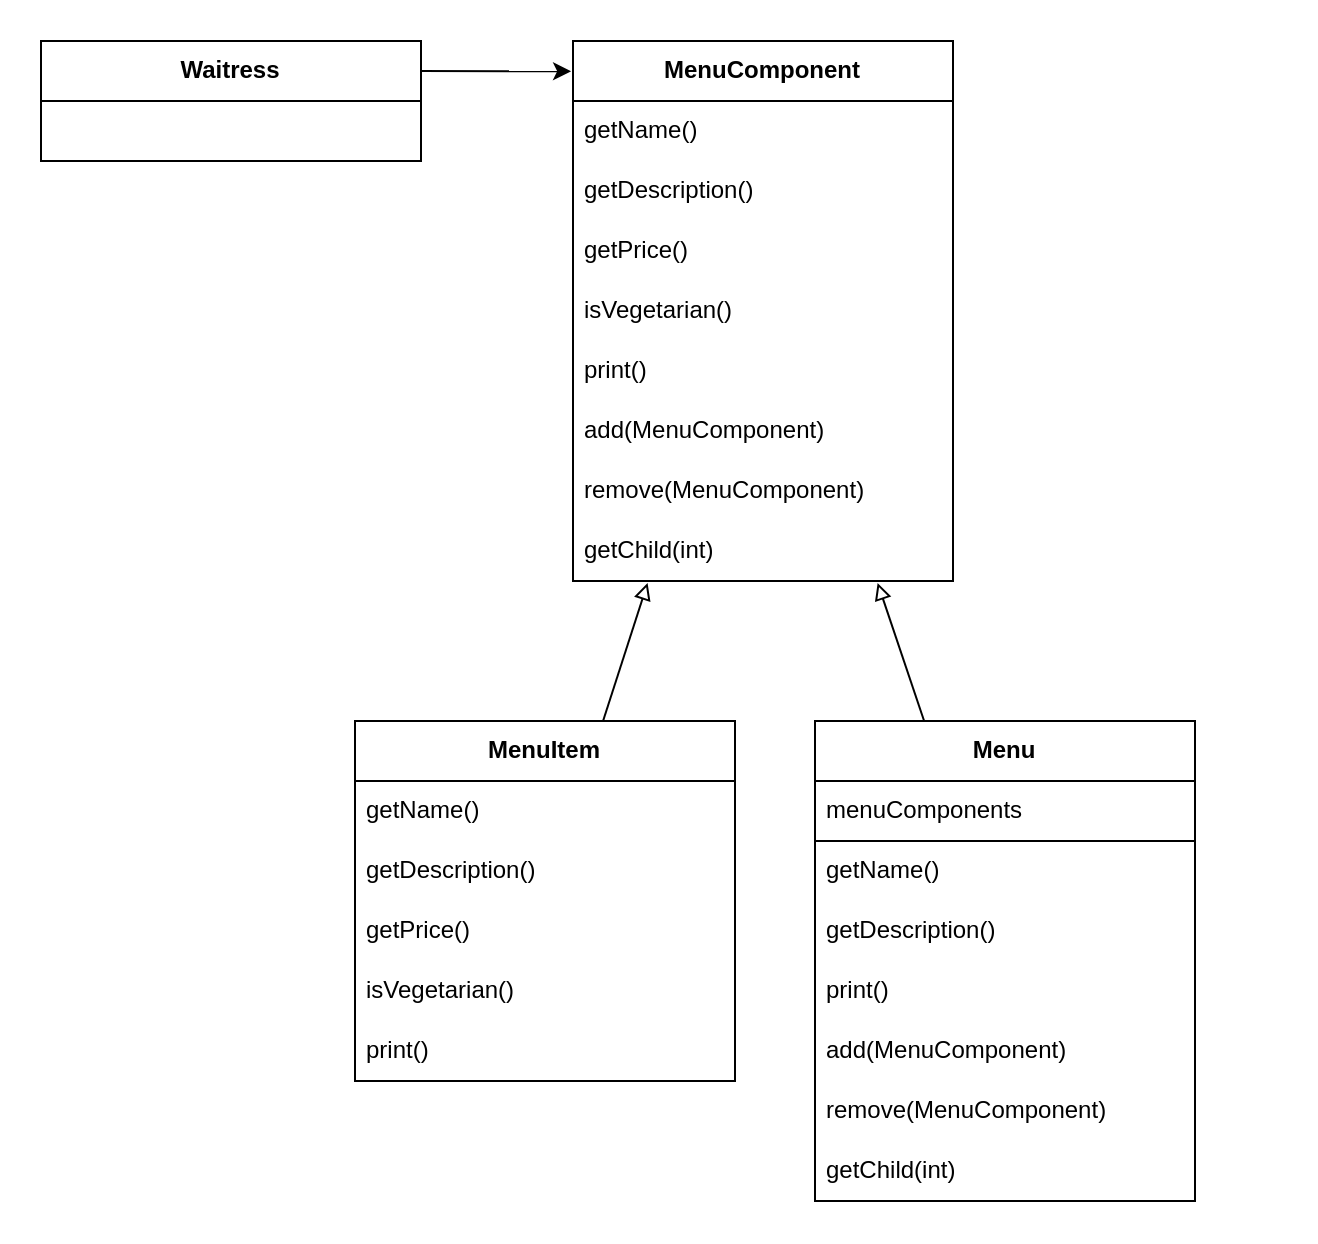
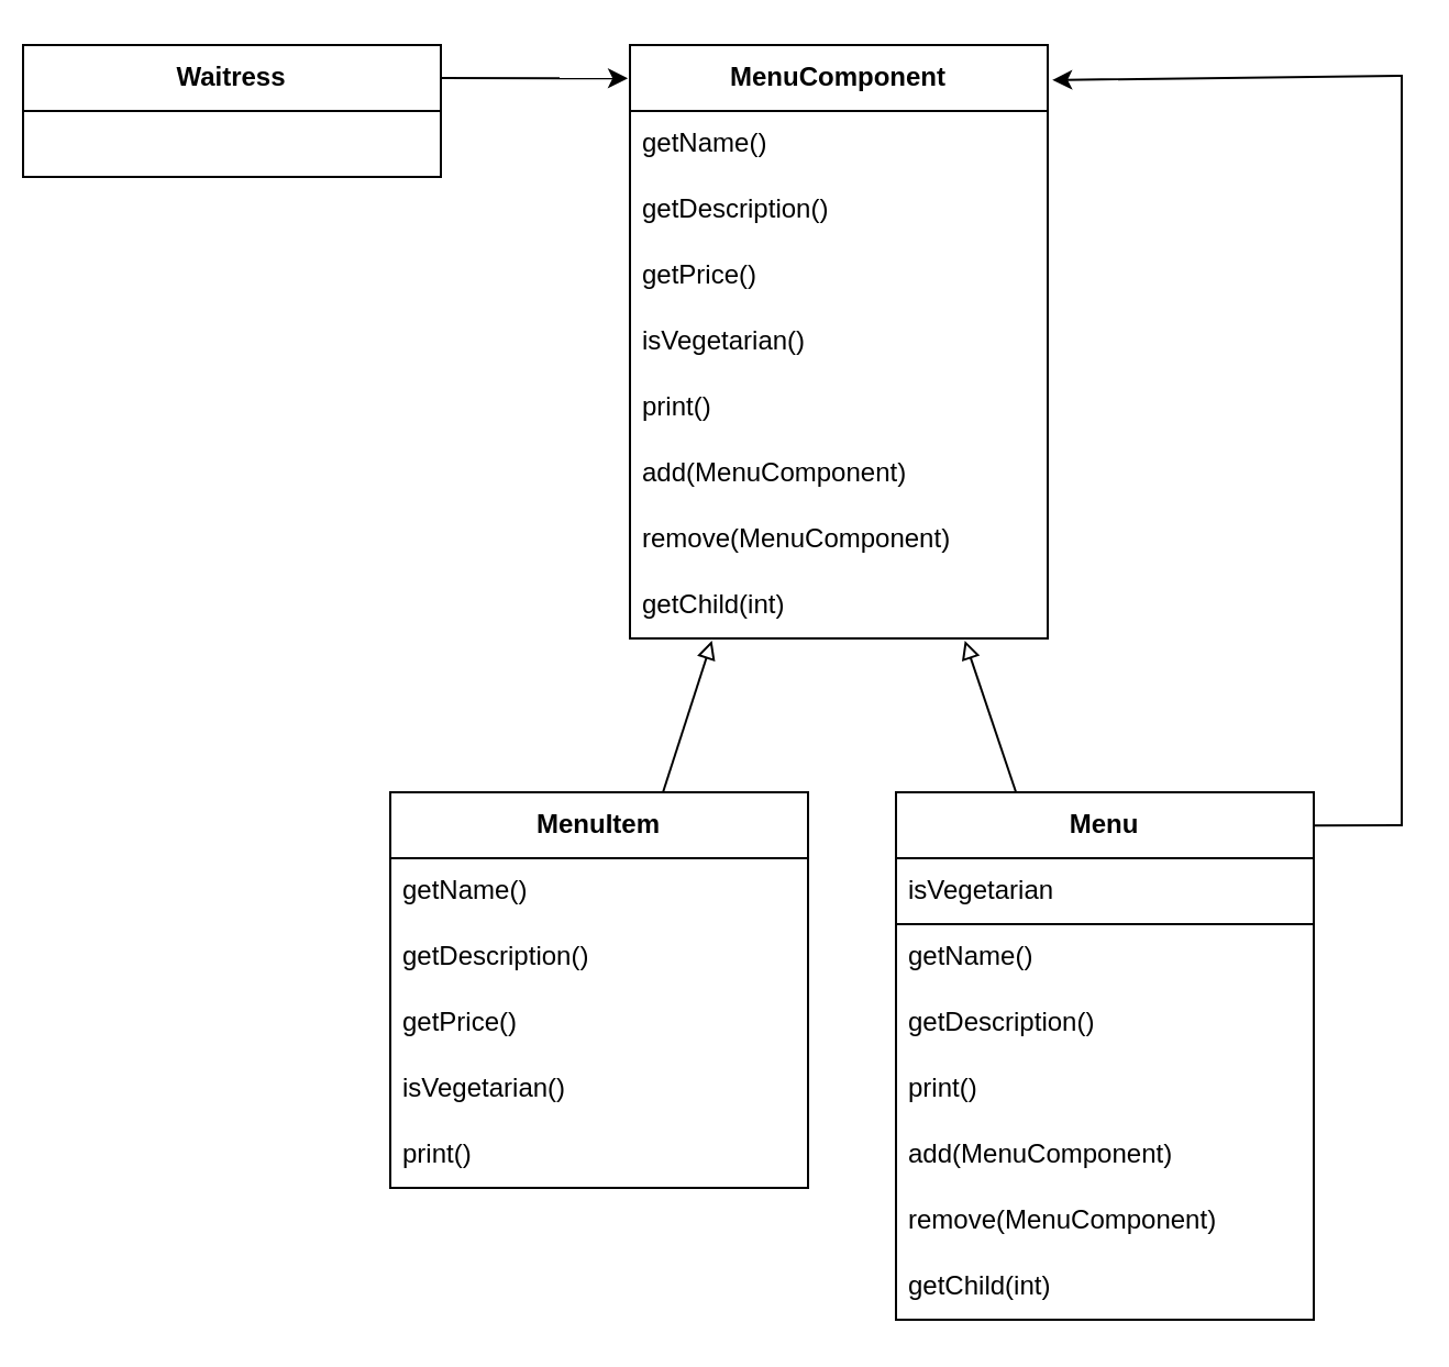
- <mxCell id="11" value="Waitress" style="swimlane;fontStyle=1;childLayout=stackLayout;horizontal=1;startSize=30;horizontalStack=0;resizeParent=1;resizeParentMax=0;resizeLast=0;collapsible=1;marginBottom=0;whiteSpace=wrap;html=1;" parent="1" vertex="1"><mxGeometry x="20" y="20" width="190" height="60" as="geometry" /></mxCell>
+ <mxCell id="11" value="Waitress" style="swimlane;fontStyle=1;childLayout=stackLayout;horizontal=1;startSize=30;horizontalStack=0;resizeParent=1;resizeParentMax=0;resizeLast=0;collapsible=1;marginBottom=0;whiteSpace=wrap;html=1;" parent="1" vertex="1"><mxGeometry x="10" y="20" width="190" height="60" as="geometry" /></mxCell>
+ <mxCell id="29" value="" style="endArrow=classic;html=1;rounded=0;exitX=1;exitY=0.063;exitDx=0;exitDy=0;exitPerimeter=0;entryX=1.011;entryY=0.059;entryDx=0;entryDy=0;entryPerimeter=0;" parent="1" source="19" target="2" edge="1"><mxGeometry width="50" height="50" relative="1" as="geometry"><mxPoint x="637" y="320" as="sourcePoint" /><mxPoint x="587" y="-40" as="targetPoint" /><Array as="points"><mxPoint x="637" y="375" /><mxPoint x="637" y="34" /></Array></mxGeometry></mxCell>
- <mxCell id="20" value="menuComponents" style="text;strokeColor=default;fillColor=none;align=left;verticalAlign=middle;spacingLeft=4;spacingRight=4;overflow=hidden;points=[[0,0.5],[1,0.5]];portConstraint=eastwest;rotatable=0;whiteSpace=wrap;html=1;" vertex="1" parent="19"><mxGeometry y="30" width="190" height="30" as="geometry" /></mxCell>
+ <mxCell id="20" value="isVegetarian" style="text;strokeColor=default;fillColor=none;align=left;verticalAlign=middle;spacingLeft=4;spacingRight=4;overflow=hidden;points=[[0,0.5],[1,0.5]];portConstraint=eastwest;rotatable=0;whiteSpace=wrap;html=1;" vertex="1" parent="19"><mxGeometry y="30" width="190" height="30" as="geometry" /></mxCell>
